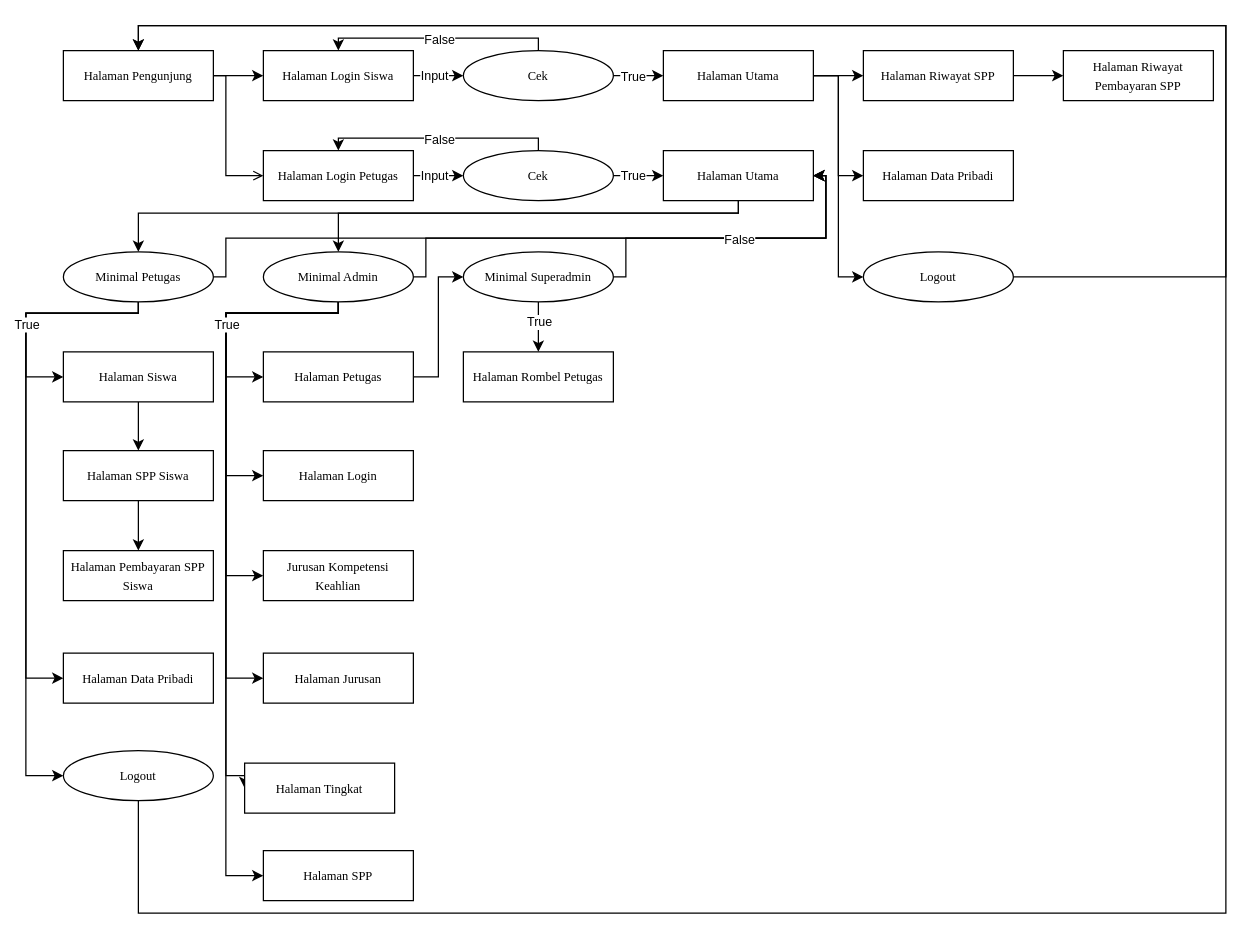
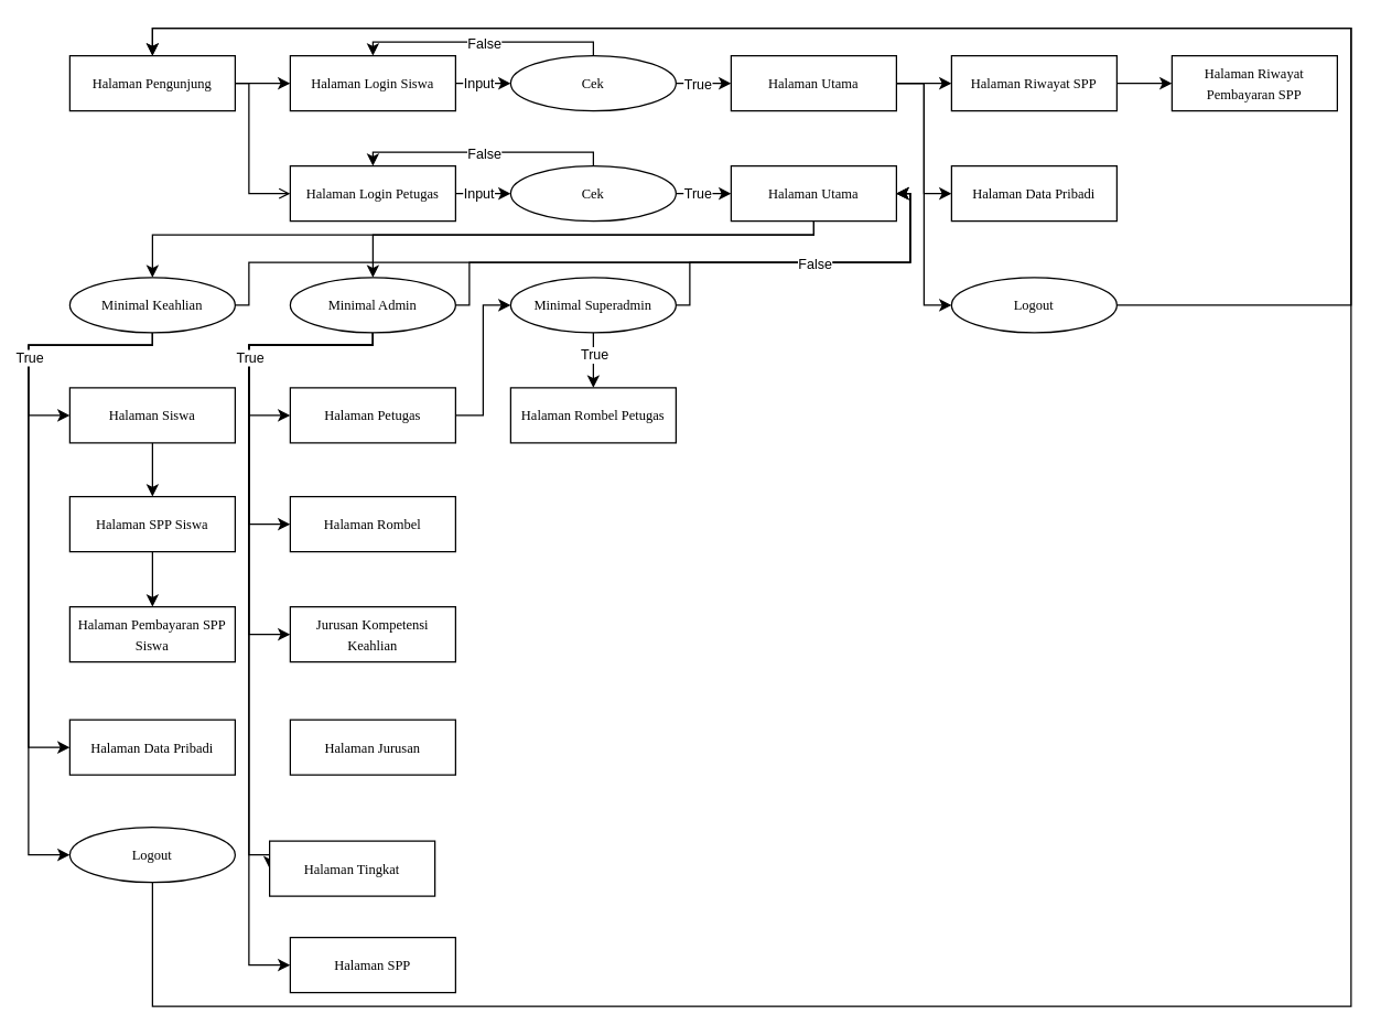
- <mxCell id="38" value="&lt;font style=&quot;font-size: 10px;&quot;&gt;Minimal Petugas&lt;/font&gt;" style="ellipse;whiteSpace=wrap;html=1;rounded=1;shadow=0;comic=0;labelBackgroundColor=none;strokeWidth=1;fontFamily=Verdana;fontSize=12;align=center;" vertex="1" parent="1"><mxGeometry x="50" y="201" width="120" height="40" as="geometry" /></mxCell>
+ <mxCell id="38" value="&lt;font style=&quot;font-size: 10px;&quot;&gt;Minimal Keahlian&lt;/font&gt;" style="ellipse;whiteSpace=wrap;html=1;rounded=1;shadow=0;comic=0;labelBackgroundColor=none;strokeWidth=1;fontFamily=Verdana;fontSize=12;align=center;" vertex="1" parent="1"><mxGeometry x="50" y="201" width="120" height="40" as="geometry" /></mxCell>
- <mxCell id="55" value="&lt;font style=&quot;font-size: 10px;&quot;&gt;Halaman Login&lt;br&gt;&lt;/font&gt;" style="whiteSpace=wrap;html=1;rounded=0;shadow=0;comic=0;labelBackgroundColor=none;strokeWidth=1;fontFamily=Verdana;fontSize=12;align=center;" vertex="1" parent="1"><mxGeometry x="210" y="360" width="120" height="40" as="geometry" /></mxCell>
+ <mxCell id="55" value="&lt;font style=&quot;font-size: 10px;&quot;&gt;Halaman Rombel&lt;br&gt;&lt;/font&gt;" style="whiteSpace=wrap;html=1;rounded=0;shadow=0;comic=0;labelBackgroundColor=none;strokeWidth=1;fontFamily=Verdana;fontSize=12;align=center;" vertex="1" parent="1"><mxGeometry x="210" y="360" width="120" height="40" as="geometry" /></mxCell>
- <mxCell id="47" style="edgeStyle=orthogonalEdgeStyle;rounded=0;orthogonalLoop=1;jettySize=auto;html=1;entryX=0;entryY=0.5;entryDx=0;entryDy=0;fontSize=10;" edge="1" parent="1" source="52" target="58"><mxGeometry relative="1" as="geometry"><Array as="points"><mxPoint x="270" y="250" /><mxPoint x="180" y="250" /><mxPoint x="180" y="542" /></Array></mxGeometry></mxCell>
